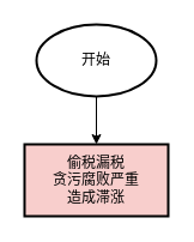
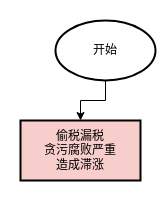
- <mxCell id="3" value="开始" style="strokeWidth=2;html=1;shape=mxgraph.flowchart.start_1;whiteSpace=wrap;" parent="1" vertex="1"><mxGeometry x="30" y="20" width="100" height="60" as="geometry" /></mxCell>
+ <mxCell id="3" value="开始" style="strokeWidth=2;html=1;shape=mxgraph.flowchart.start_1;whiteSpace=wrap;" parent="1" vertex="1"><mxGeometry x="55" y="20" width="100" height="60" as="geometry" /></mxCell>
